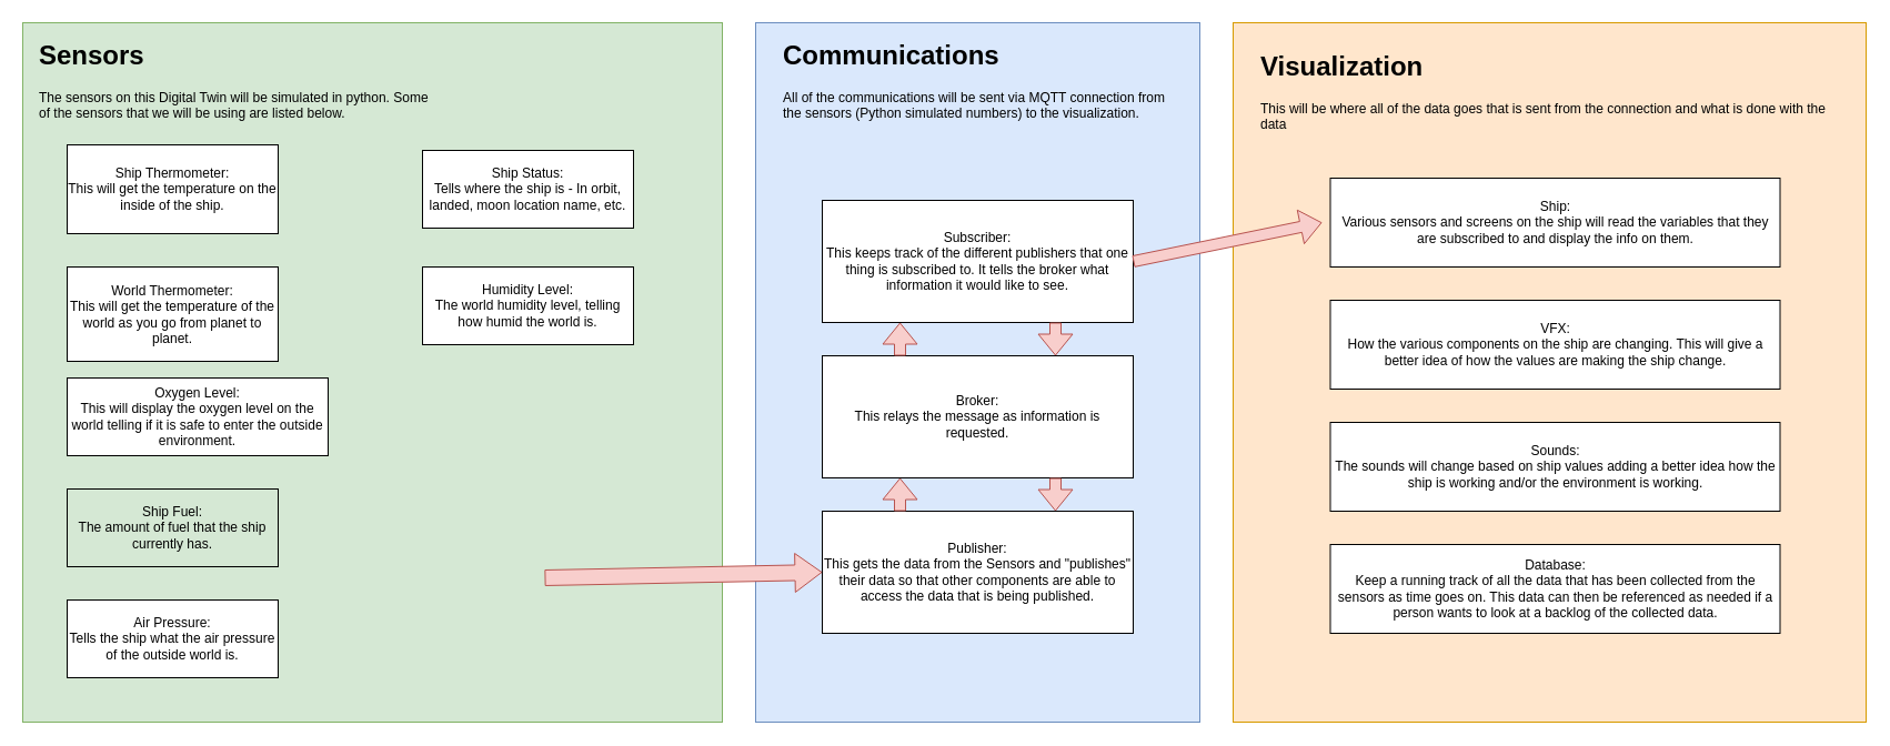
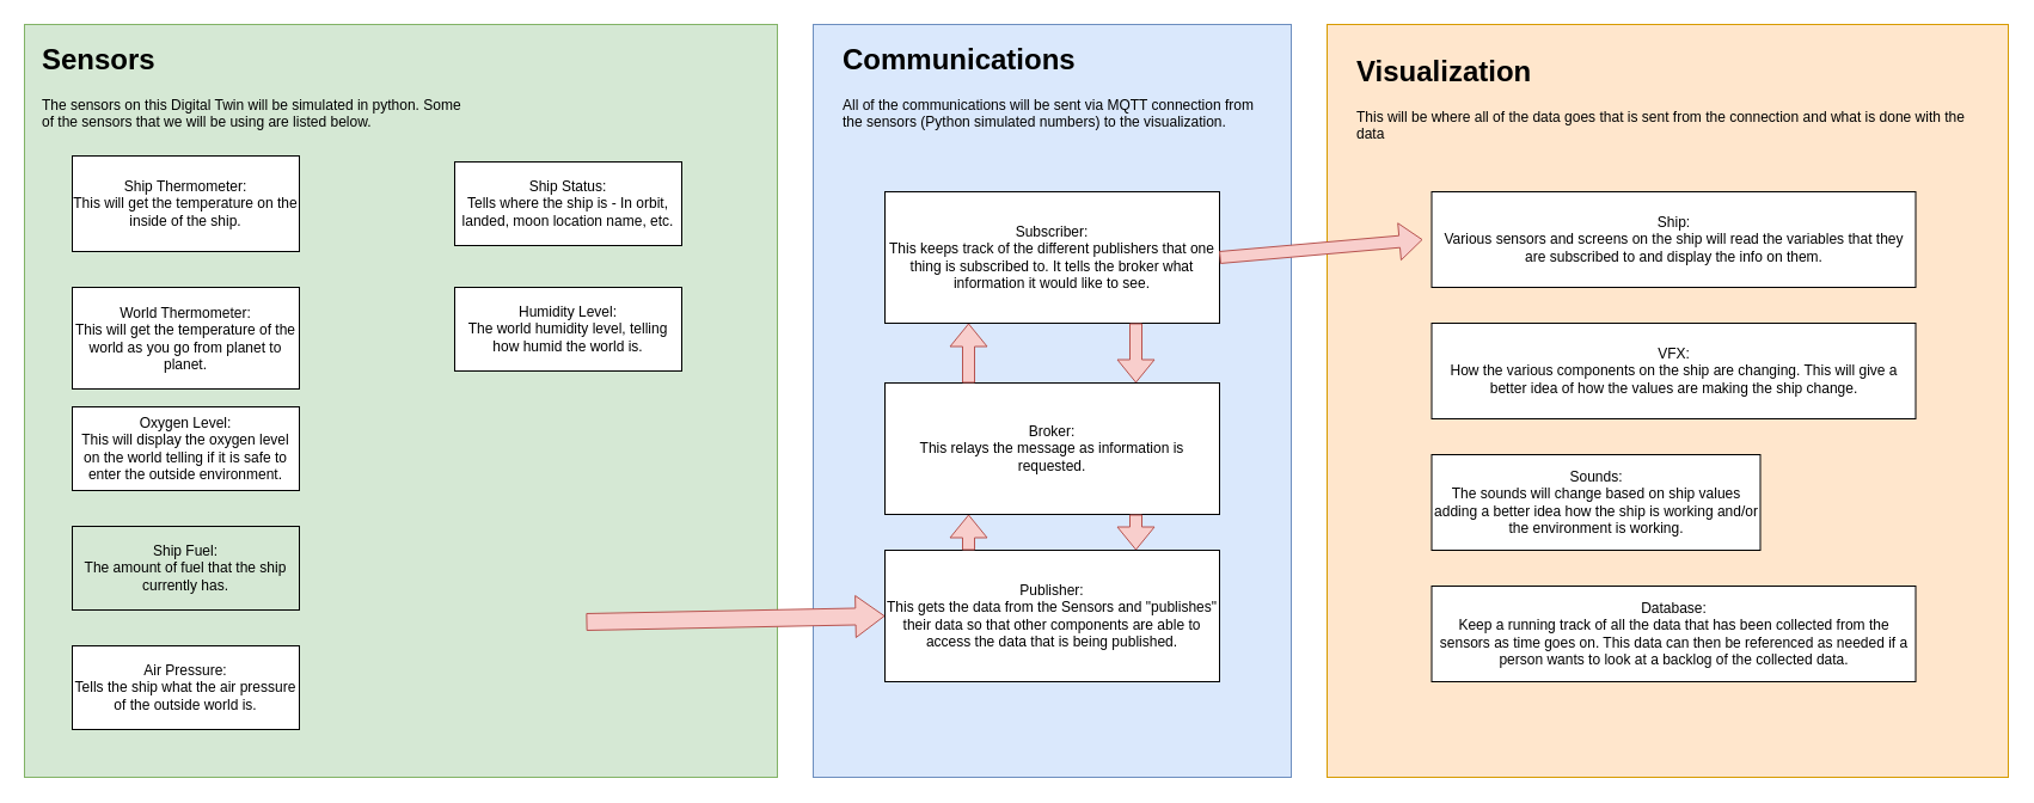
- <mxCell id="13" value="&lt;div&gt;Subscriber:&lt;/div&gt;&lt;div&gt;This keeps track of the different publishers that one thing is subscribed to. It tells the broker what information it would like to see.&lt;br&gt;&lt;/div&gt;" style="rounded=0;whiteSpace=wrap;html=1;" vertex="1" parent="1"><mxGeometry x="740" y="180" width="280" height="110" as="geometry" /></mxCell>
+ <mxCell id="13" value="&lt;div&gt;Subscriber:&lt;/div&gt;&lt;div&gt;This keeps track of the different publishers that one thing is subscribed to. It tells the broker what information it would like to see.&lt;br&gt;&lt;/div&gt;" style="rounded=0;whiteSpace=wrap;html=1;" vertex="1" parent="1"><mxGeometry x="740" y="160" width="280" height="110" as="geometry" /></mxCell>
- <mxCell id="6" value="&lt;div&gt;Oxygen Level:&lt;/div&gt;&lt;div&gt;This will display the oxygen level on the world telling if it is safe to enter the outside environment.&lt;br&gt;&lt;/div&gt;" style="rounded=0;whiteSpace=wrap;html=1;" vertex="1" parent="1"><mxGeometry x="60" y="340" width="235" height="70" as="geometry" /></mxCell>
+ <mxCell id="6" value="&lt;div&gt;Oxygen Level:&lt;/div&gt;&lt;div&gt;This will display the oxygen level on the world telling if it is safe to enter the outside environment.&lt;br&gt;&lt;/div&gt;" style="rounded=0;whiteSpace=wrap;html=1;" vertex="1" parent="1"><mxGeometry x="60" y="340" width="190" height="70" as="geometry" /></mxCell>
- <mxCell id="24" value="&lt;div&gt;Sounds:&lt;br&gt;&lt;/div&gt;&lt;div&gt;The sounds will change based on ship values adding a better idea how the ship is working and/or the environment is working.&lt;br&gt;&lt;/div&gt;" style="rounded=0;whiteSpace=wrap;html=1;" vertex="1" parent="1"><mxGeometry x="1197.5" y="380" width="405" height="80" as="geometry" /></mxCell>
+ <mxCell id="24" value="&lt;div&gt;Sounds:&lt;br&gt;&lt;/div&gt;&lt;div&gt;The sounds will change based on ship values adding a better idea how the ship is working and/or the environment is working.&lt;br&gt;&lt;/div&gt;" style="rounded=0;whiteSpace=wrap;html=1;" vertex="1" parent="1"><mxGeometry x="1197.5" y="380" width="275" height="80" as="geometry" /></mxCell>
